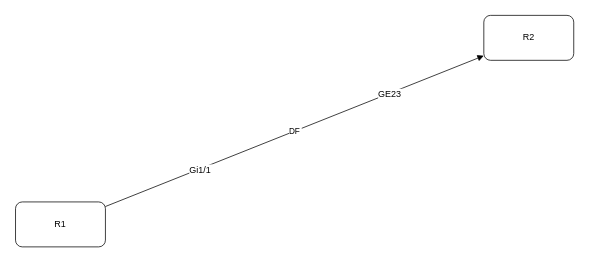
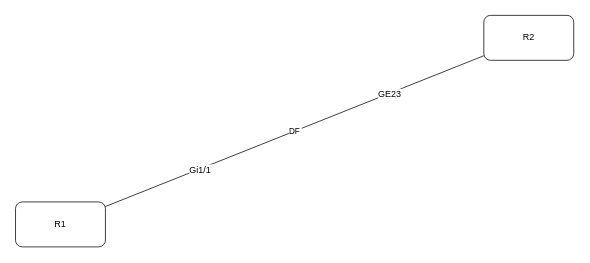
- <mxCell id="6" value="DF" style="endArrow=block;" edge="1" parent="1" source="2" target="3"><mxGeometry relative="1" as="geometry" /></mxCell>
+ <mxCell id="6" value="DF" style="endArrow=none;" edge="1" parent="1" source="2" target="3"><mxGeometry relative="1" as="geometry" /></mxCell>
